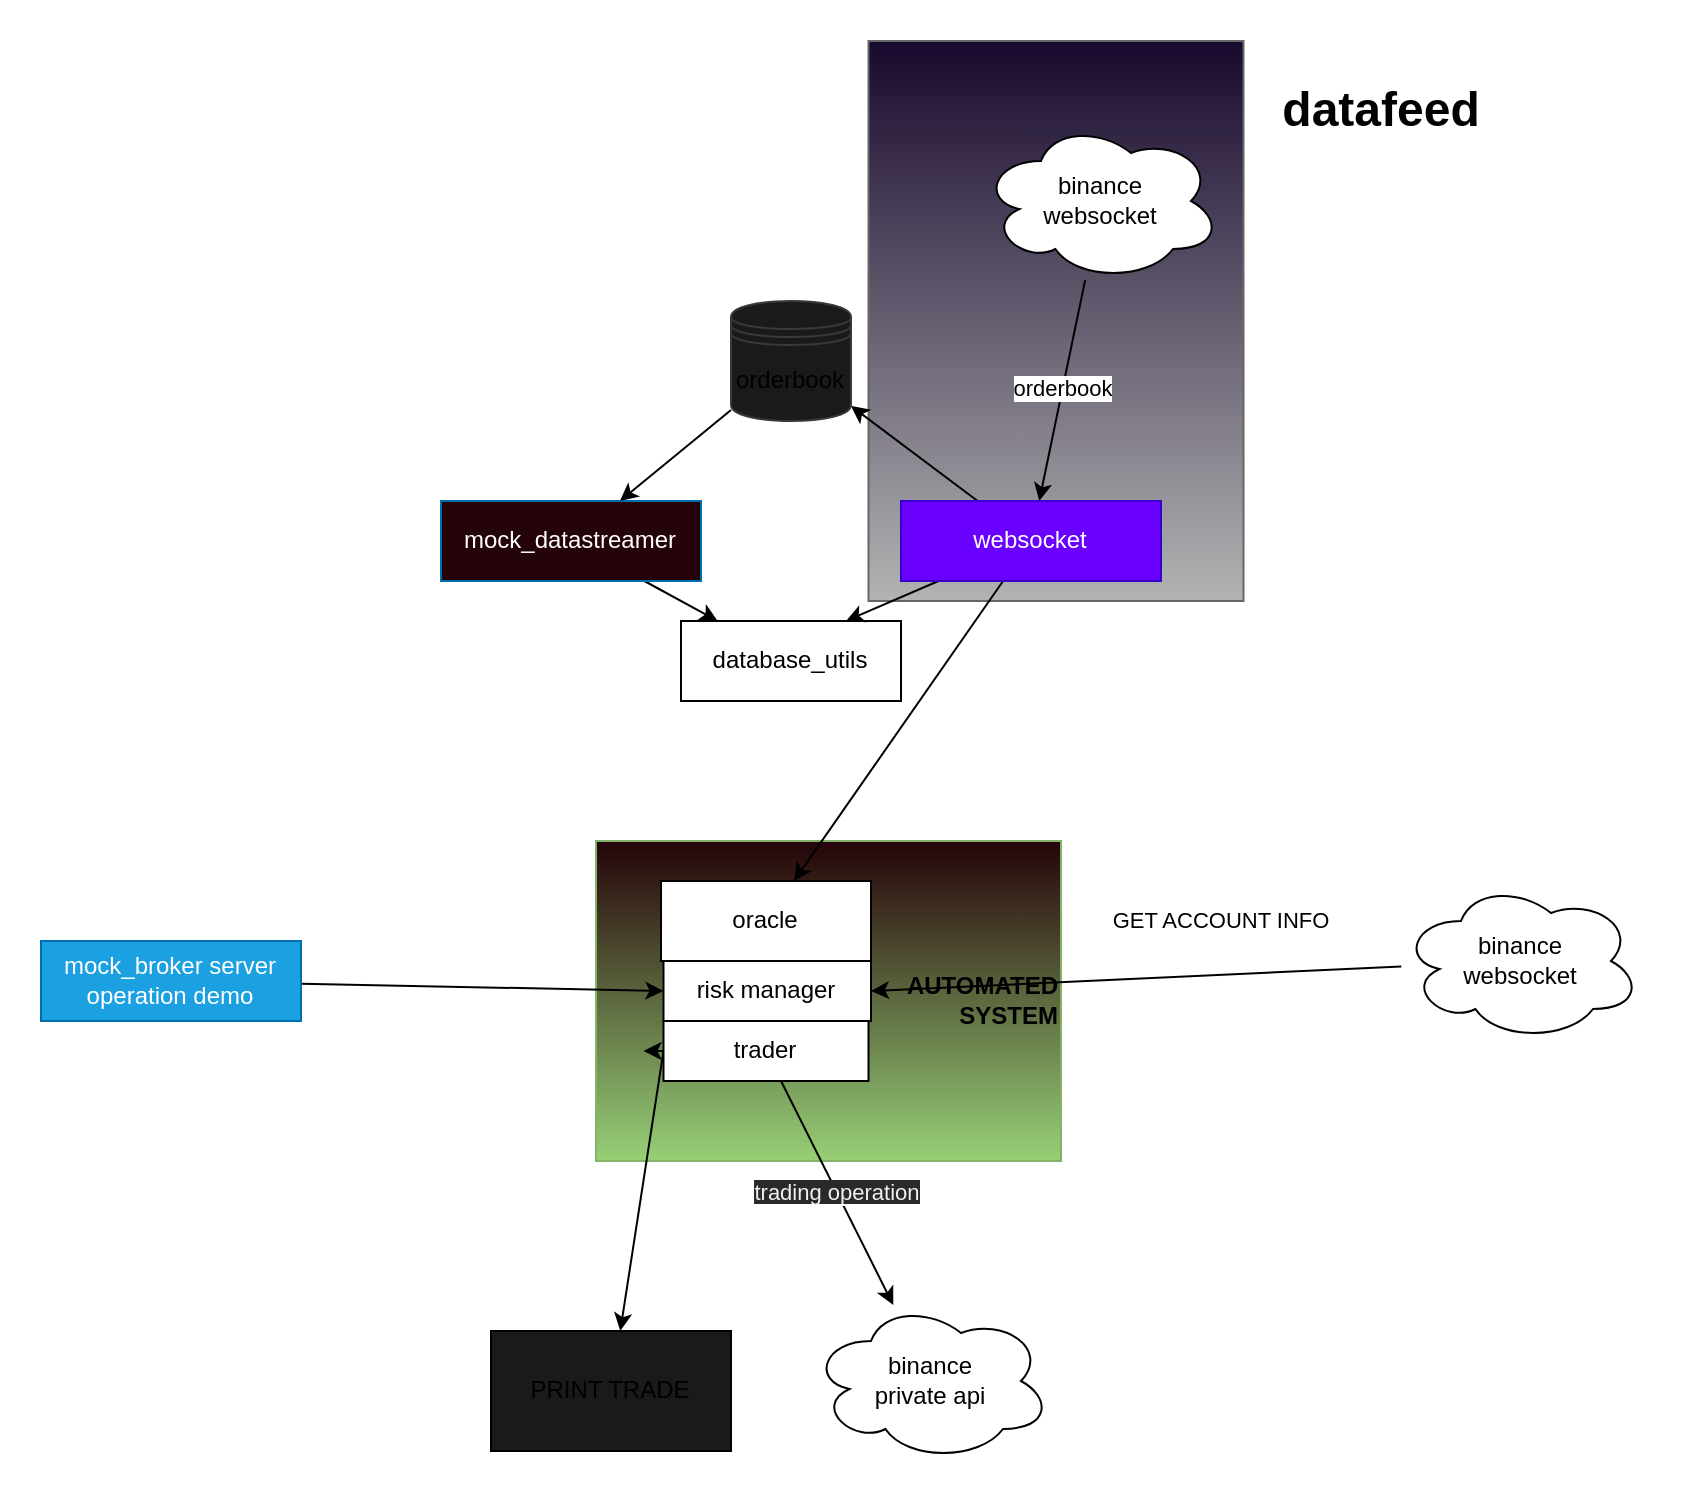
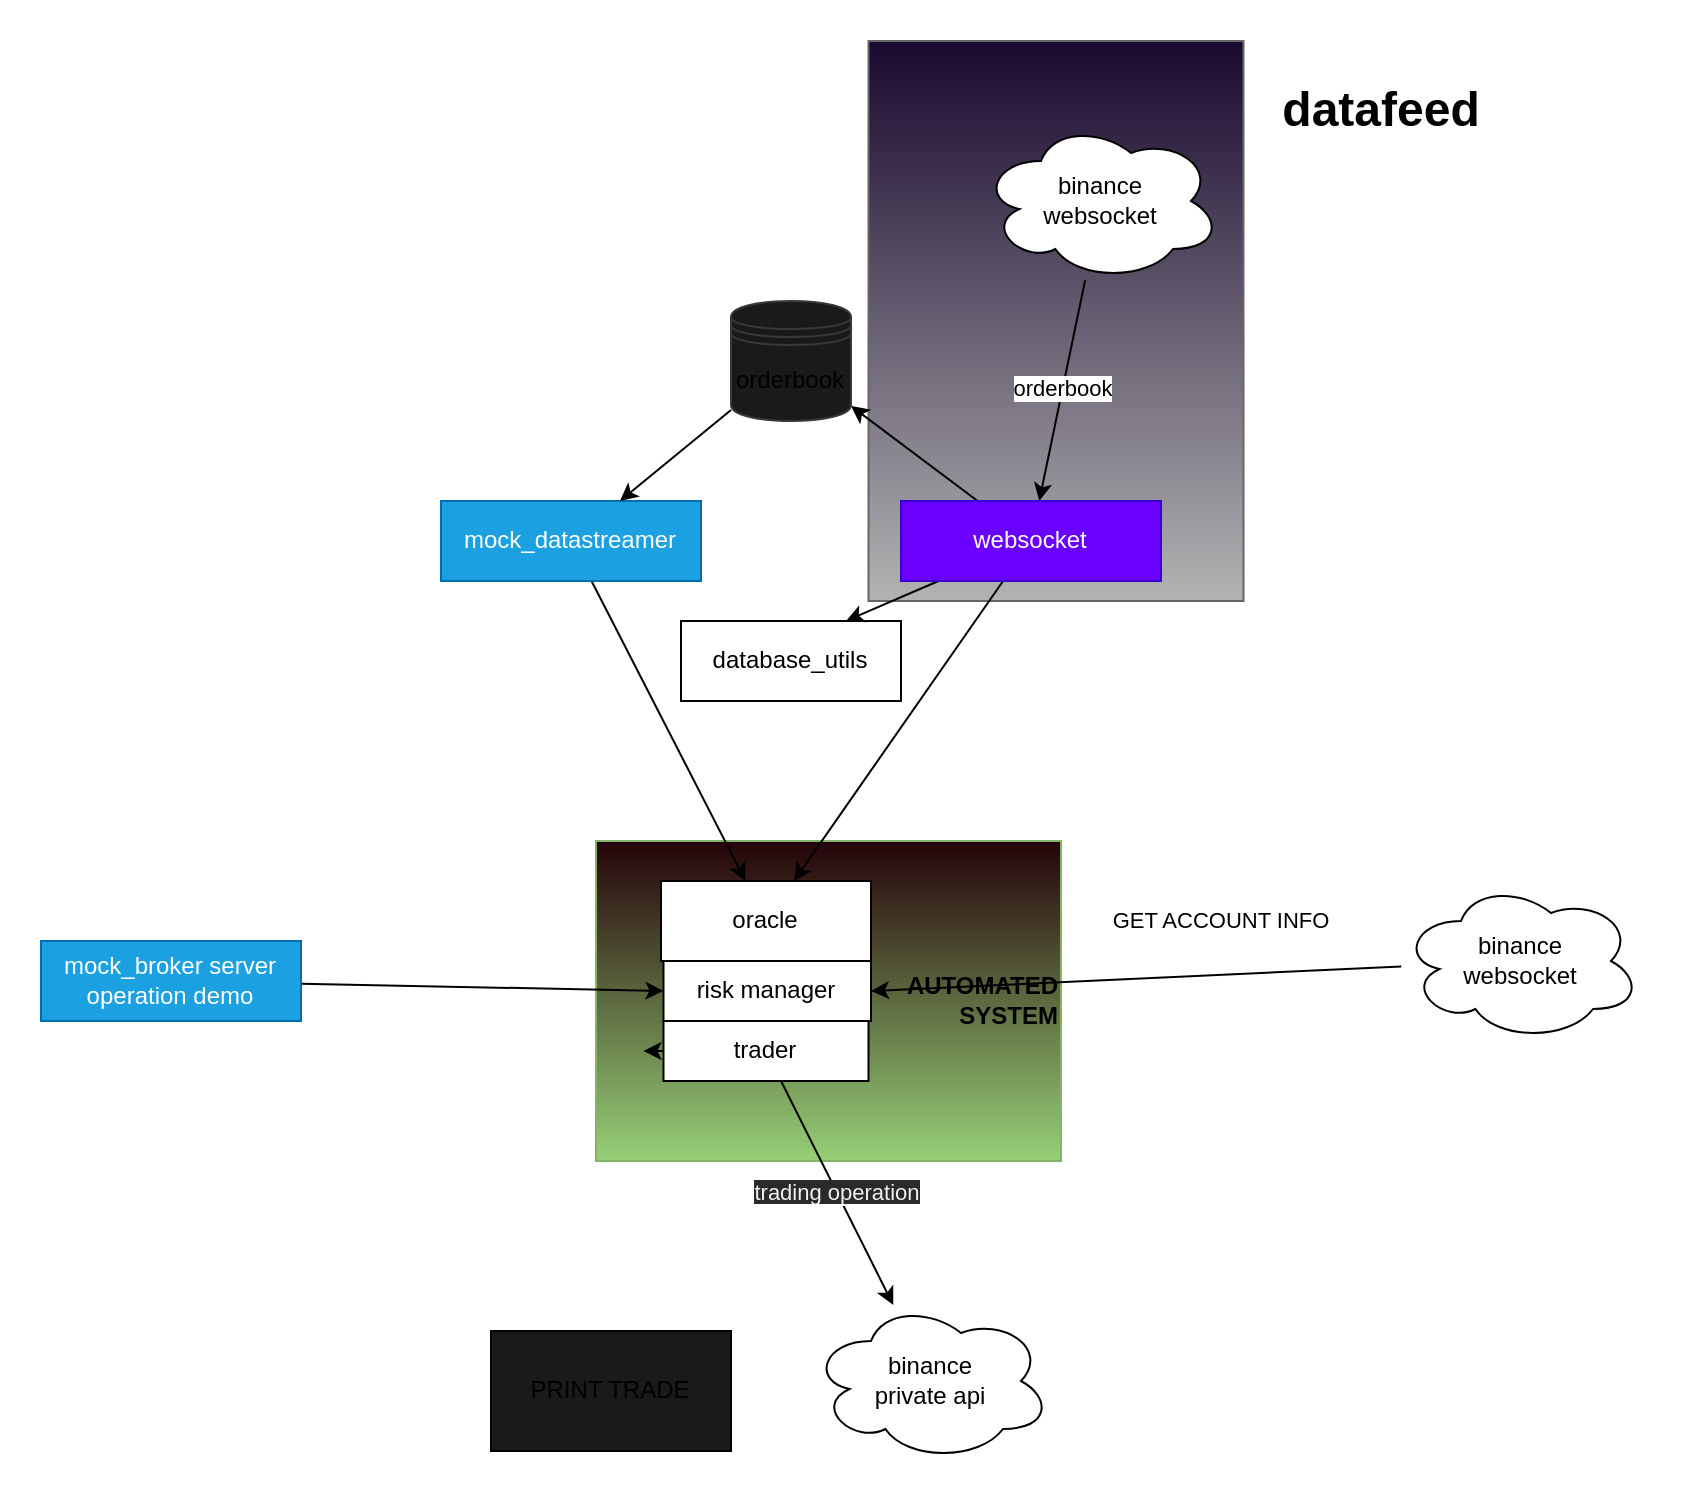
- <mxCell id="11" value="mock_datastreamer" style="rounded=0;whiteSpace=wrap;html=1;fillColor=#240309;fontColor=#ffffff;strokeColor=#006EAF;" parent="1" vertex="1"><mxGeometry x="220" y="250" width="130" height="40" as="geometry" /></mxCell>
+ <mxCell id="11" value="mock_datastreamer" style="rounded=0;whiteSpace=wrap;html=1;fillColor=#1ba1e2;fontColor=#ffffff;strokeColor=#006EAF;" parent="1" vertex="1"><mxGeometry x="220" y="250" width="130" height="40" as="geometry" /></mxCell>
- <mxCell id="9" value="" style="edgeStyle=none;html=1;" parent="1" source="11" target="4" edge="1"><mxGeometry relative="1" as="geometry"><mxPoint x="290" y="390" as="targetPoint" /></mxGeometry></mxCell>
+ <mxCell id="10" style="edgeStyle=none;html=1;" parent="1" source="11" target="16" edge="1"><mxGeometry relative="1" as="geometry" /></mxCell>
- <mxCell id="20" style="edgeStyle=none;html=1;exitX=0;exitY=0.5;exitDx=0;exitDy=0;" edge="1" parent="1" source="21" target="28"><mxGeometry relative="1" as="geometry"><mxPoint x="260" y="660" as="targetPoint" /></mxGeometry></mxCell>
+ <mxCell id="20" style="edgeStyle=none;html=1;exitX=0;exitY=0.5;exitDx=0;exitDy=0;" edge="1" parent="1" source="21" target="17"><mxGeometry relative="1" as="geometry"><mxPoint x="260" y="660" as="targetPoint" /></mxGeometry></mxCell>
